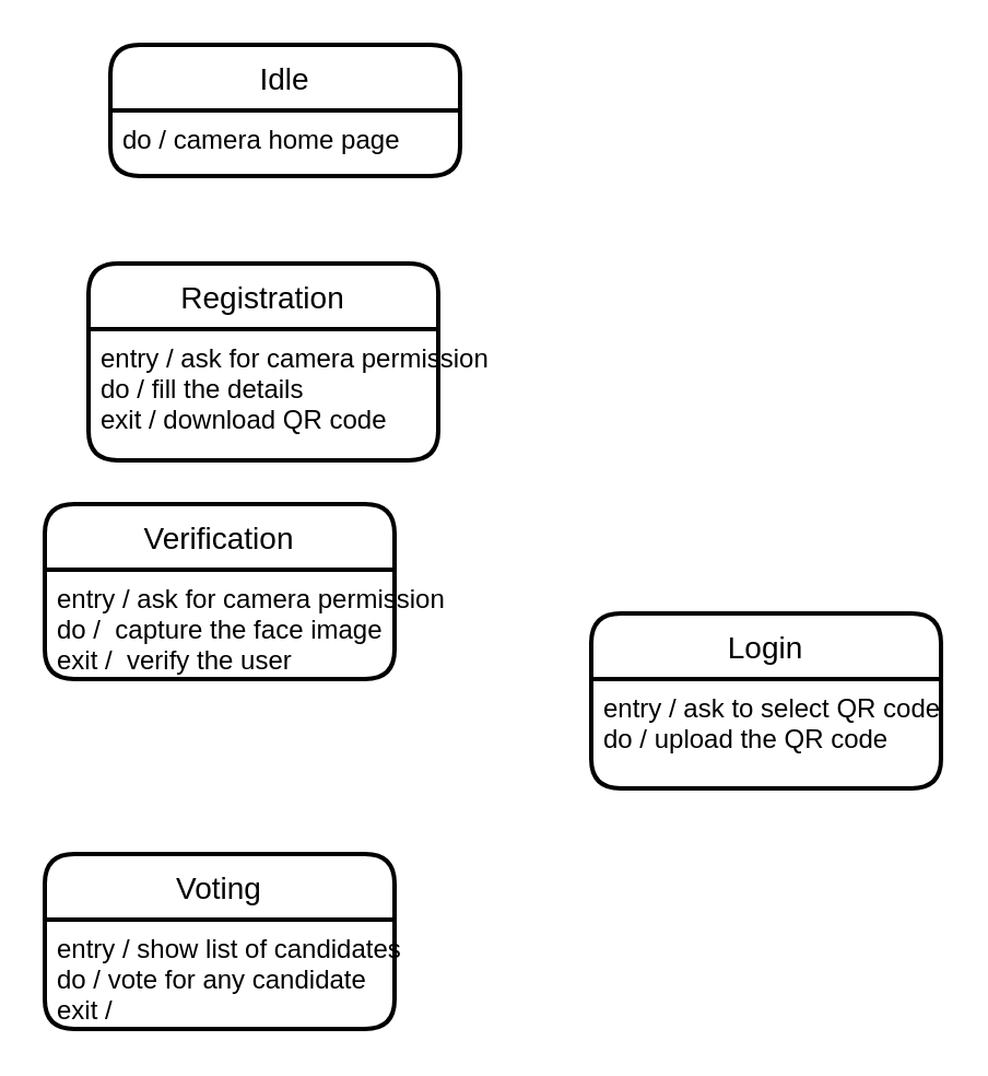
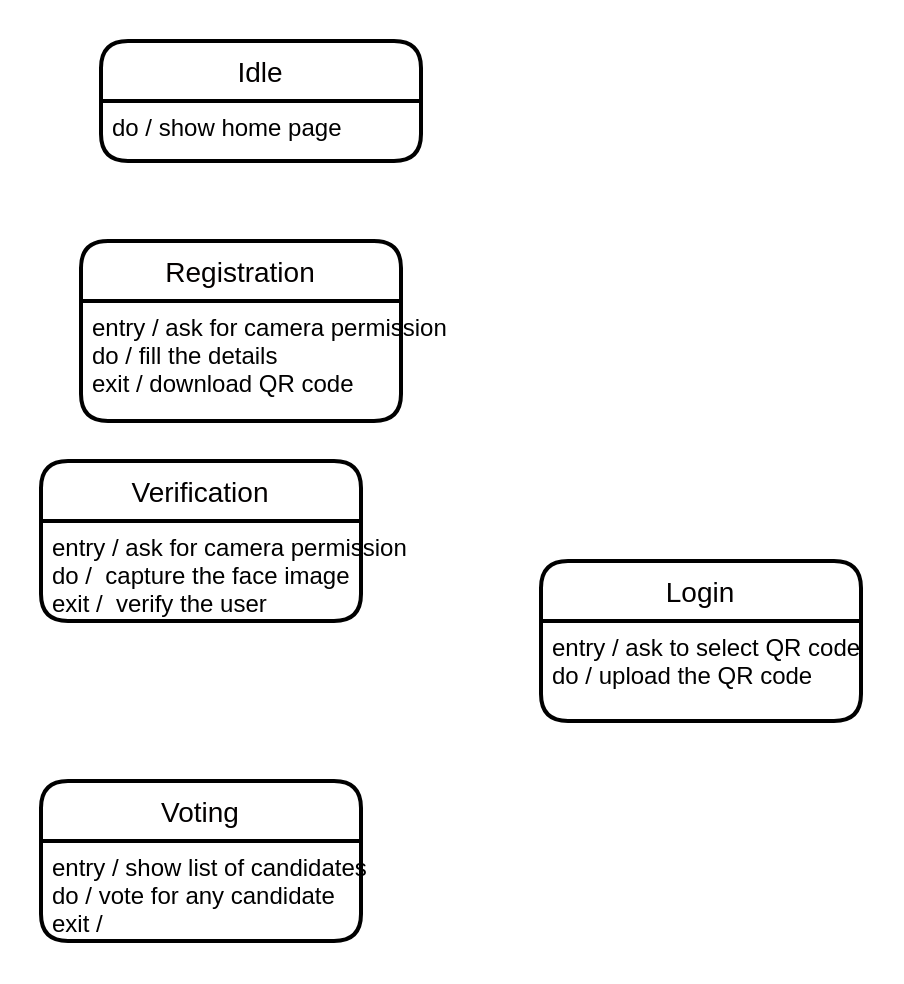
- <mxCell id="3" value="do / camera home page" style="align=left;strokeColor=none;fillColor=none;spacingLeft=4;fontSize=12;verticalAlign=top;resizable=0;rotatable=0;part=1;" vertex="1" parent="2"><mxGeometry y="30" width="160" height="30" as="geometry" /></mxCell>
+ <mxCell id="3" value="do / show home page" style="align=left;strokeColor=none;fillColor=none;spacingLeft=4;fontSize=12;verticalAlign=top;resizable=0;rotatable=0;part=1;" vertex="1" parent="2"><mxGeometry y="30" width="160" height="30" as="geometry" /></mxCell>
